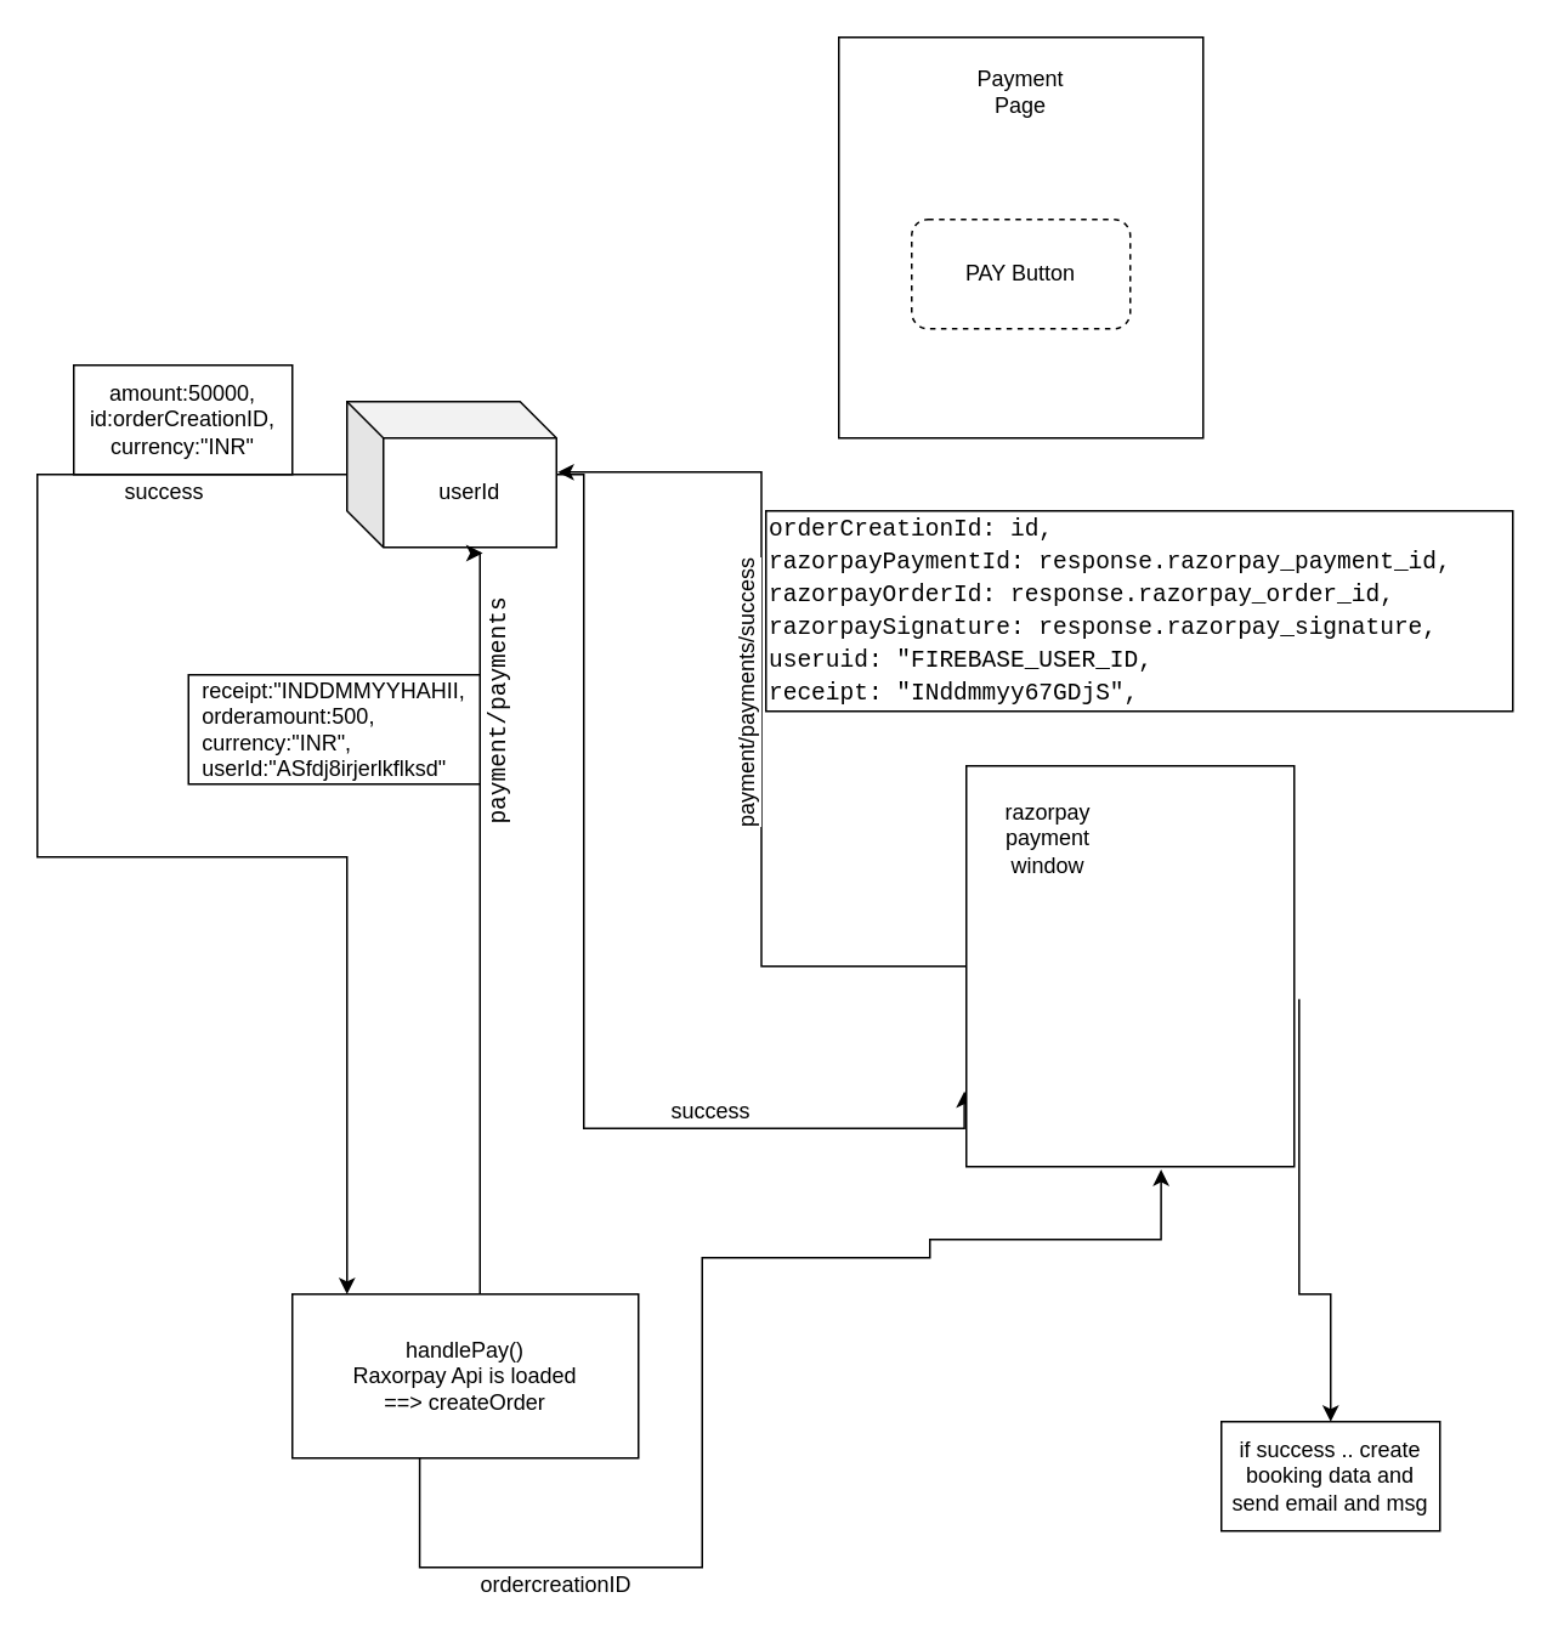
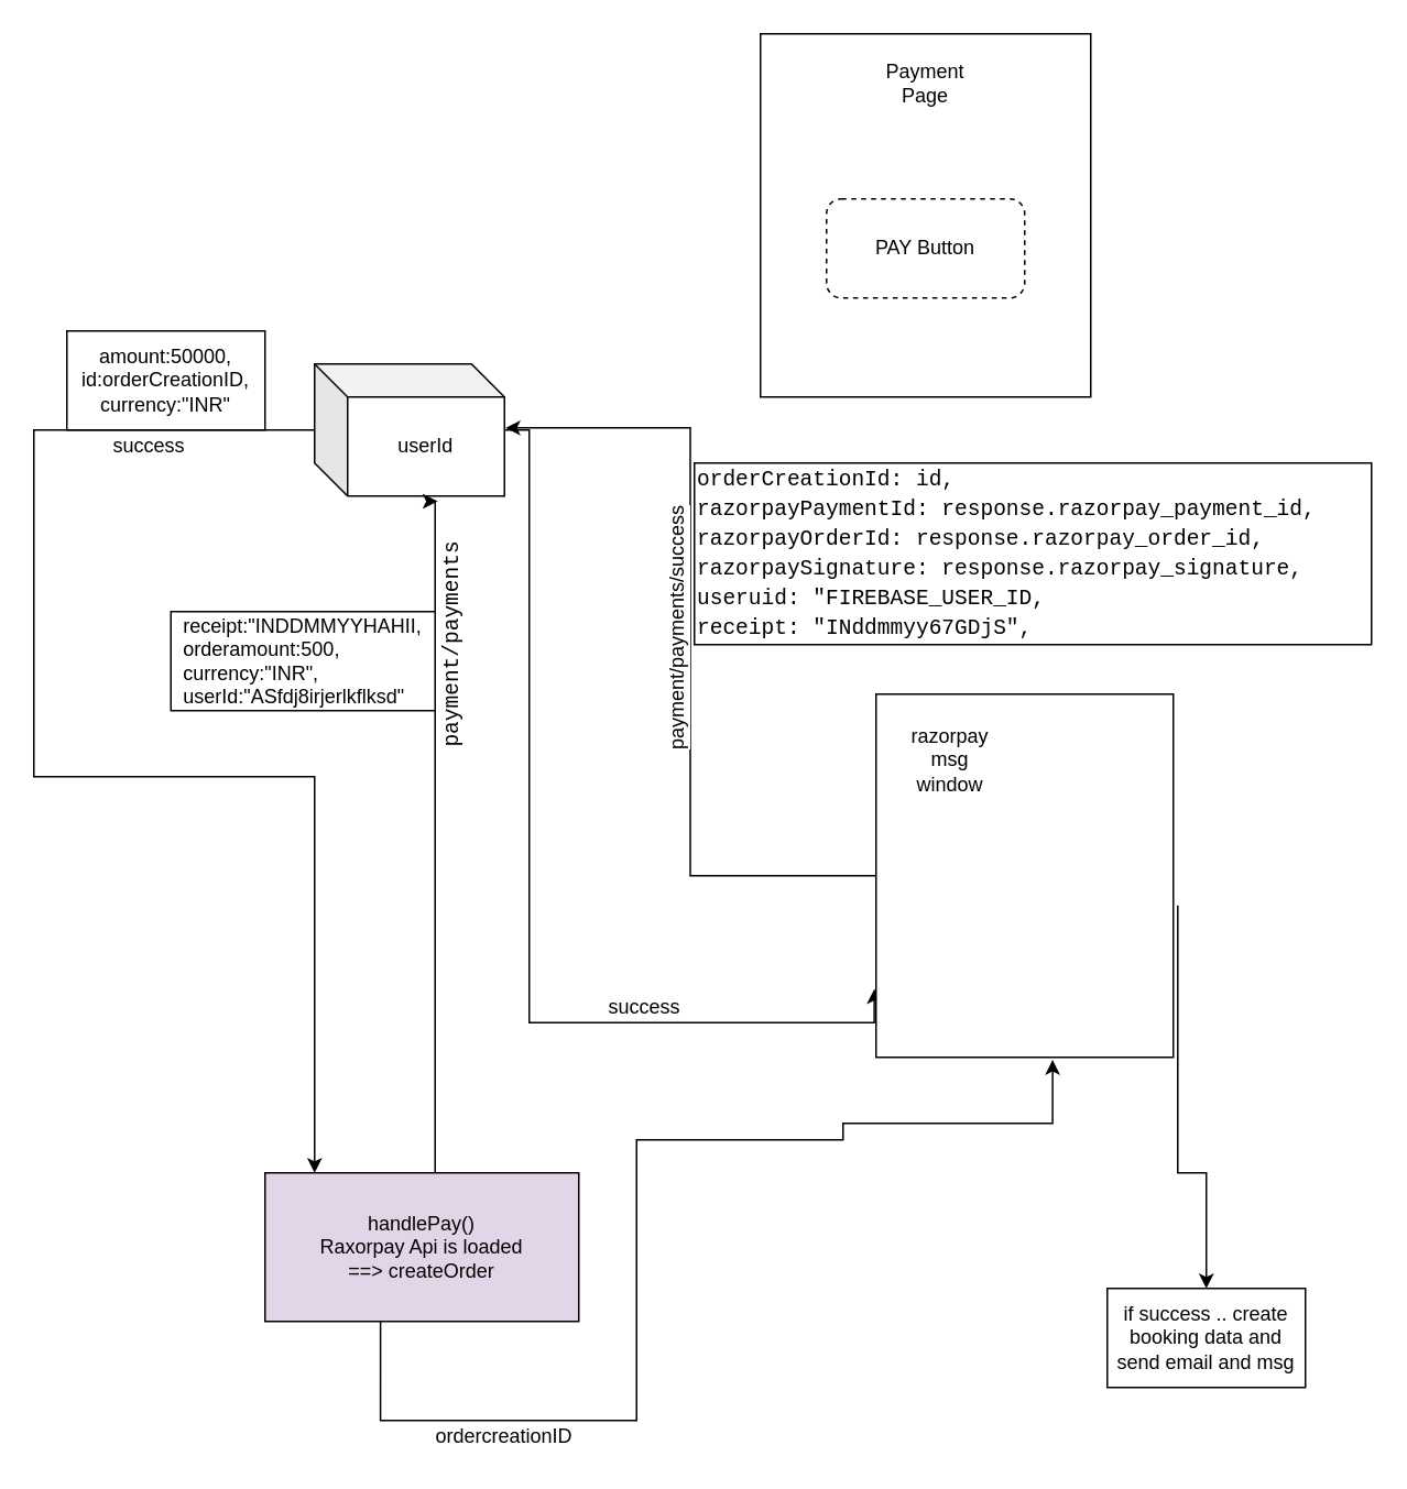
- <mxCell id="18" value="razorpay payment window" style="text;html=1;strokeColor=none;fillColor=none;align=center;verticalAlign=middle;whiteSpace=wrap;rounded=0;labelBackgroundColor=#ffffff;fontColor=#000000;" vertex="1" parent="1"><mxGeometry x="555" y="450" width="40" height="20" as="geometry" /></mxCell>
+ <mxCell id="18" value="razorpay msg window" style="text;html=1;strokeColor=none;fillColor=none;align=center;verticalAlign=middle;whiteSpace=wrap;rounded=0;labelBackgroundColor=#ffffff;fontColor=#000000;" vertex="1" parent="1"><mxGeometry x="555" y="450" width="40" height="20" as="geometry" /></mxCell>
- <mxCell id="10" value="handlePay()&lt;br&gt;Raxorpay Api is loaded&lt;br&gt;==&amp;gt; createOrder&lt;br&gt;" style="rounded=0;whiteSpace=wrap;html=1;" vertex="1" parent="1"><mxGeometry x="160" y="710" width="190" height="90" as="geometry" /></mxCell>
+ <mxCell id="10" value="handlePay()&lt;br&gt;Raxorpay Api is loaded&lt;br&gt;==&amp;gt; createOrder&lt;br&gt;" style="rounded=0;whiteSpace=wrap;html=1;fillColor=#e1d5e7;" vertex="1" parent="1"><mxGeometry x="160" y="710" width="190" height="90" as="geometry" /></mxCell>
